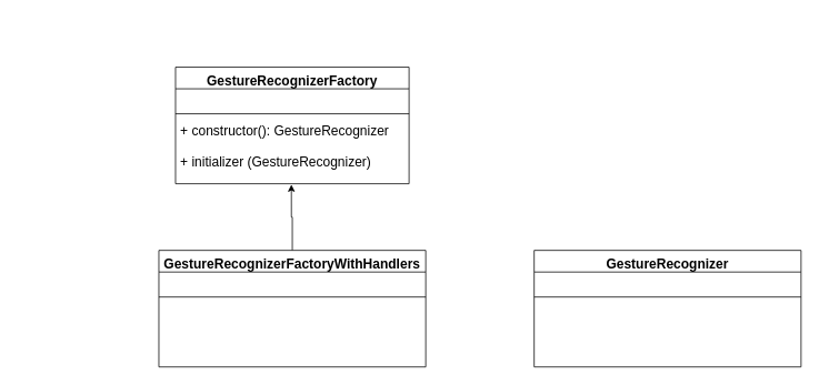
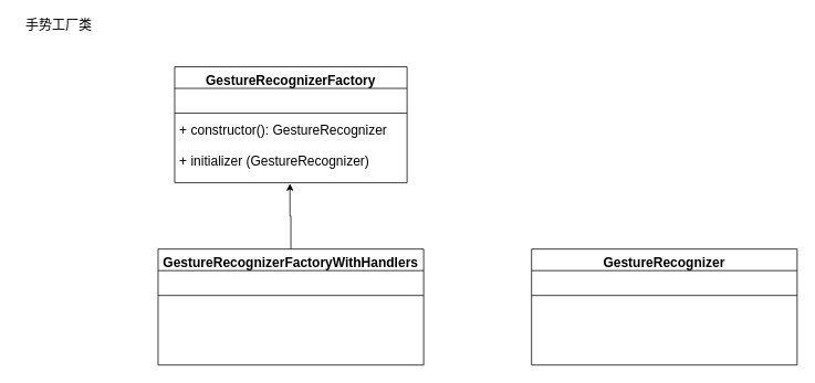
+ <mxCell id="11" value="手势工厂类" style="text;html=1;align=center;verticalAlign=middle;resizable=0;points=[];autosize=1;strokeColor=none;fillColor=none;fontSize=16;" vertex="1" parent="1"><mxGeometry x="20" y="20" width="100" height="20" as="geometry" /></mxCell>
